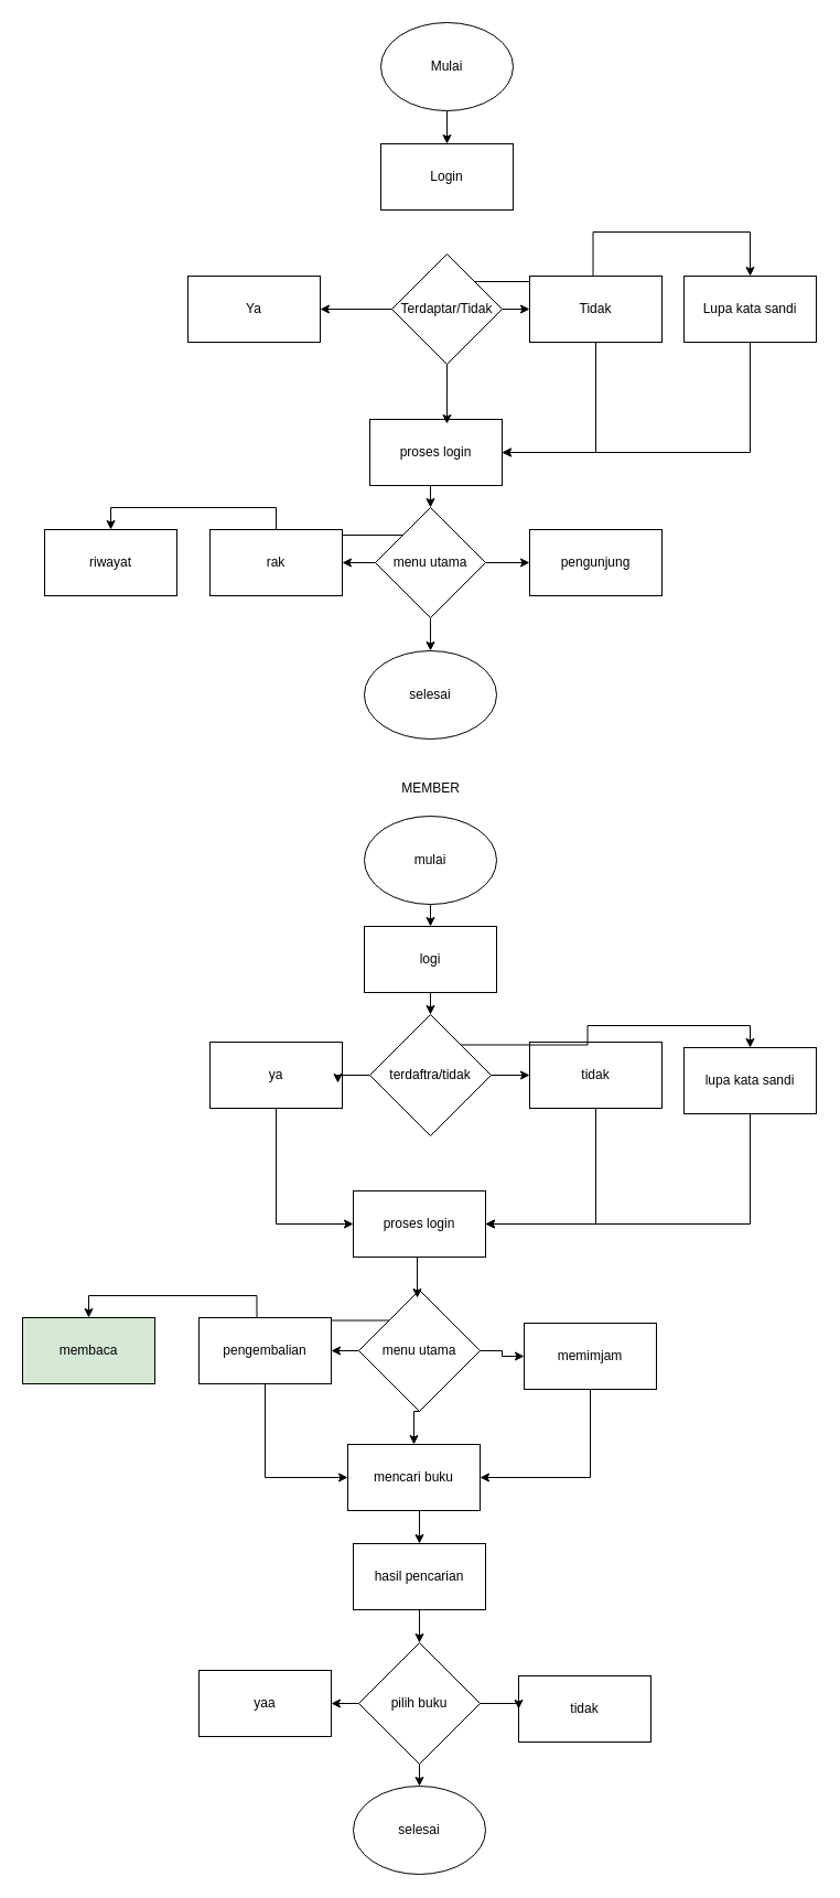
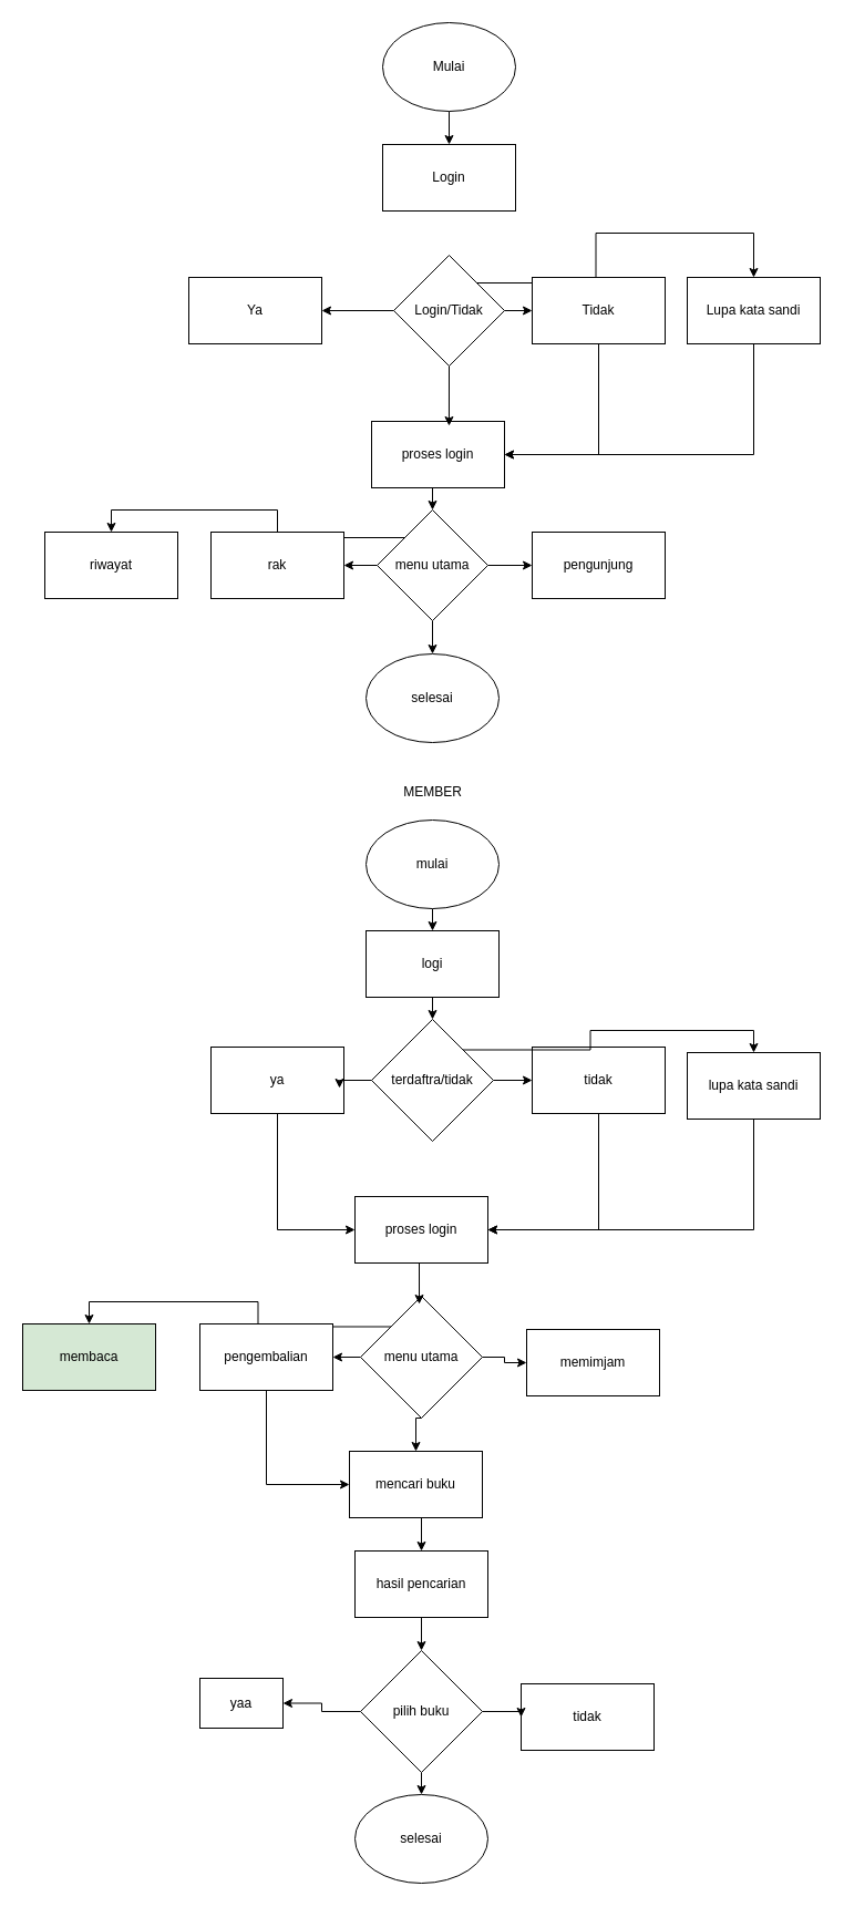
- <mxCell id="9" value="Terdaptar/Tidak" style="rhombus;whiteSpace=wrap;html=1;" vertex="1" parent="1"><mxGeometry x="355" y="230" width="100" height="100" as="geometry" /></mxCell>
+ <mxCell id="9" value="Login/Tidak" style="rhombus;whiteSpace=wrap;html=1;" vertex="1" parent="1"><mxGeometry x="355" y="230" width="100" height="100" as="geometry" /></mxCell>
- <mxCell id="46" style="edgeStyle=orthogonalEdgeStyle;rounded=0;orthogonalLoop=1;jettySize=auto;html=1;exitX=0.5;exitY=1;exitDx=0;exitDy=0;entryX=1;entryY=0.5;entryDx=0;entryDy=0;" edge="1" parent="1" source="47" target="52"><mxGeometry relative="1" as="geometry" /></mxCell>
- <mxCell id="62" value="yaa" style="rounded=0;whiteSpace=wrap;html=1;" vertex="1" parent="1"><mxGeometry x="180" y="1515" width="120" height="60" as="geometry" /></mxCell>
+ <mxCell id="62" value="yaa" style="rounded=0;whiteSpace=wrap;html=1;" vertex="1" parent="1"><mxGeometry x="180" y="1515" width="75" height="45" as="geometry" /></mxCell>
